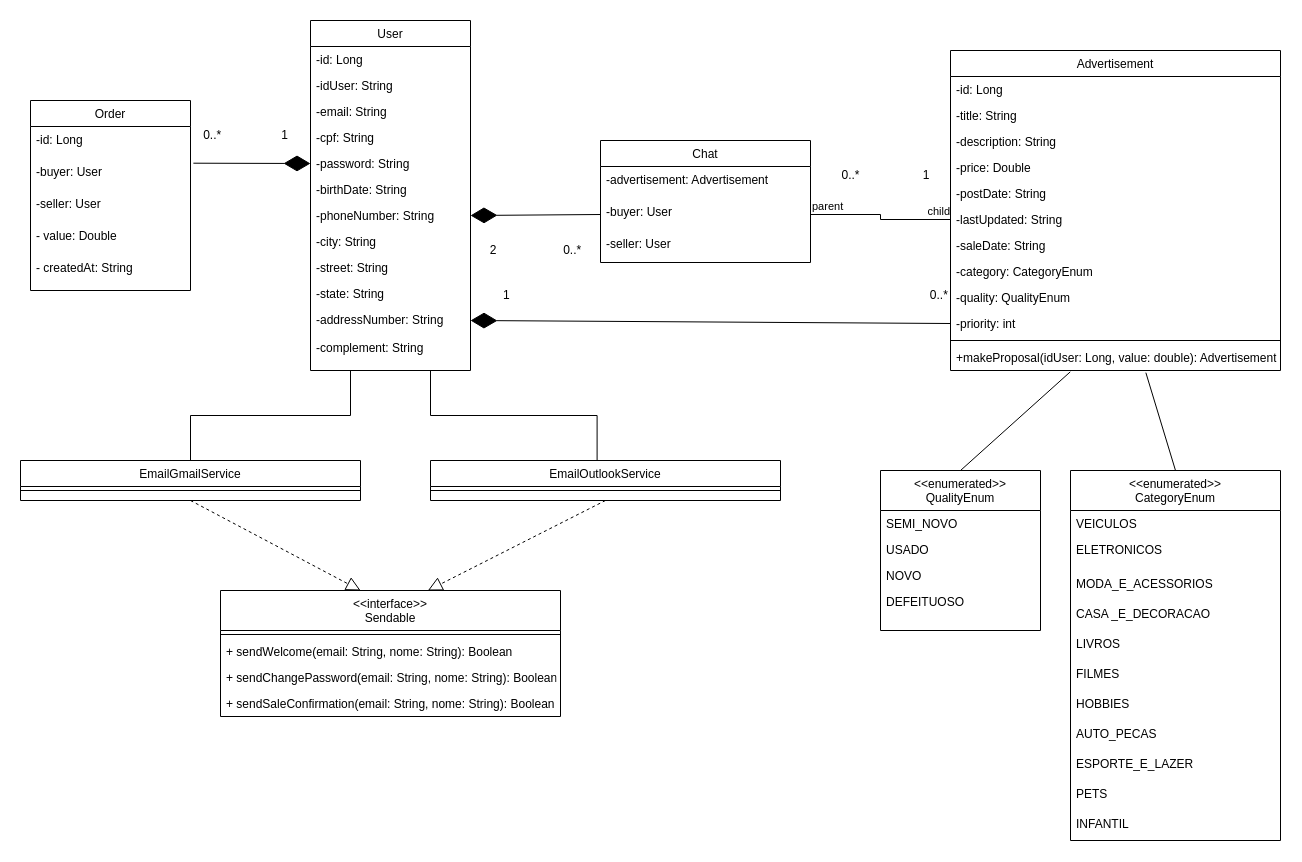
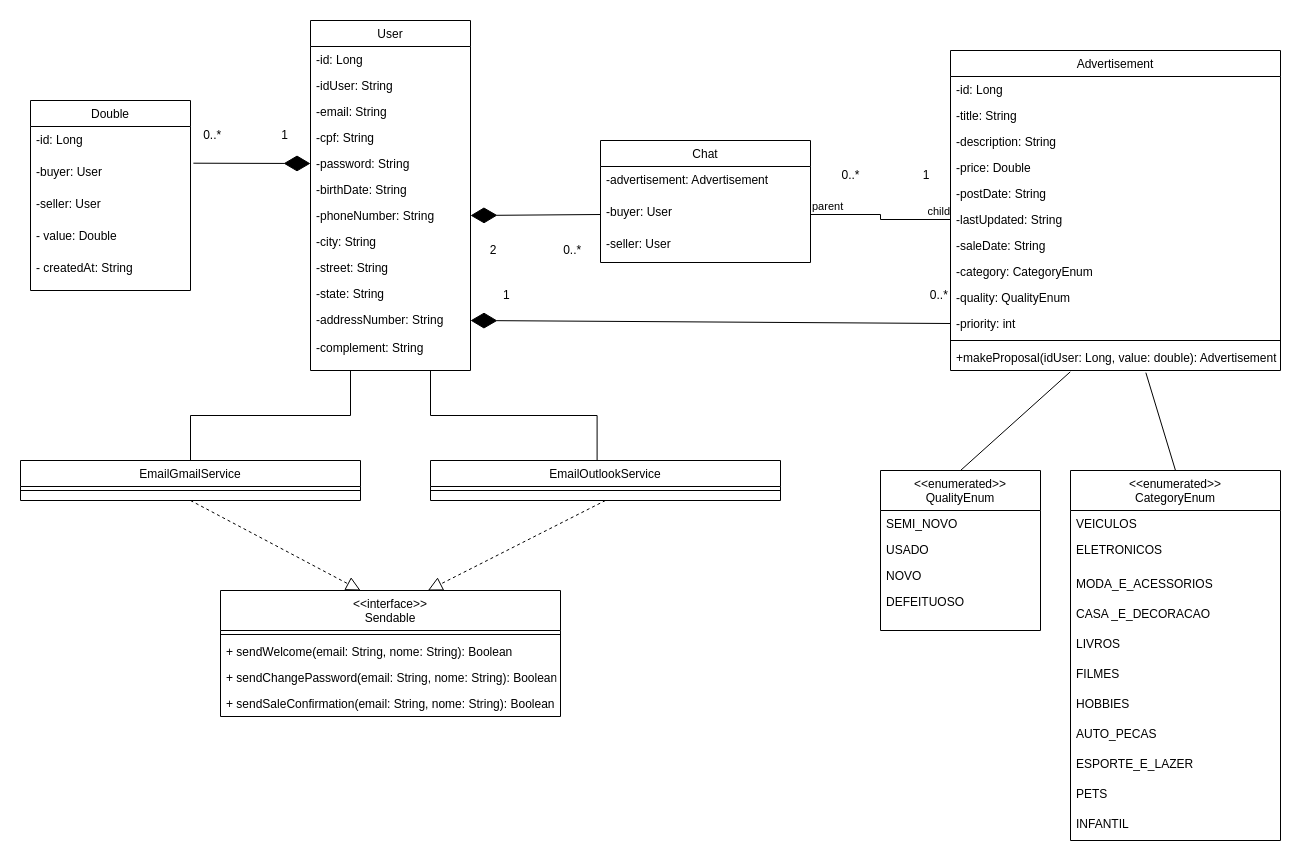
- <mxCell id="15" value="Order" style="swimlane;fontStyle=0;align=center;verticalAlign=top;childLayout=stackLayout;horizontal=1;startSize=26;horizontalStack=0;resizeParent=1;resizeLast=0;collapsible=1;marginBottom=0;rounded=0;shadow=0;strokeWidth=1;" parent="1" vertex="1"><mxGeometry x="30" y="100" width="160" height="190" as="geometry"><mxRectangle x="130" y="380" width="160" height="26" as="alternateBounds" /></mxGeometry></mxCell>
+ <mxCell id="15" value="Double" style="swimlane;fontStyle=0;align=center;verticalAlign=top;childLayout=stackLayout;horizontal=1;startSize=26;horizontalStack=0;resizeParent=1;resizeLast=0;collapsible=1;marginBottom=0;rounded=0;shadow=0;strokeWidth=1;" parent="1" vertex="1"><mxGeometry x="30" y="100" width="160" height="190" as="geometry"><mxRectangle x="130" y="380" width="160" height="26" as="alternateBounds" /></mxGeometry></mxCell>
